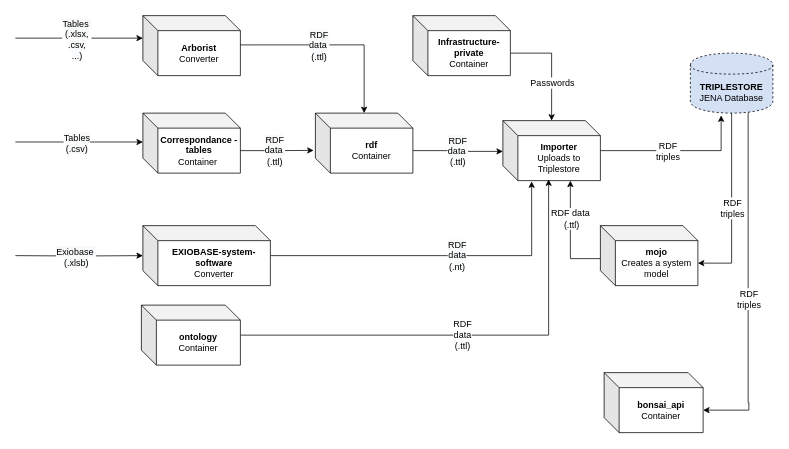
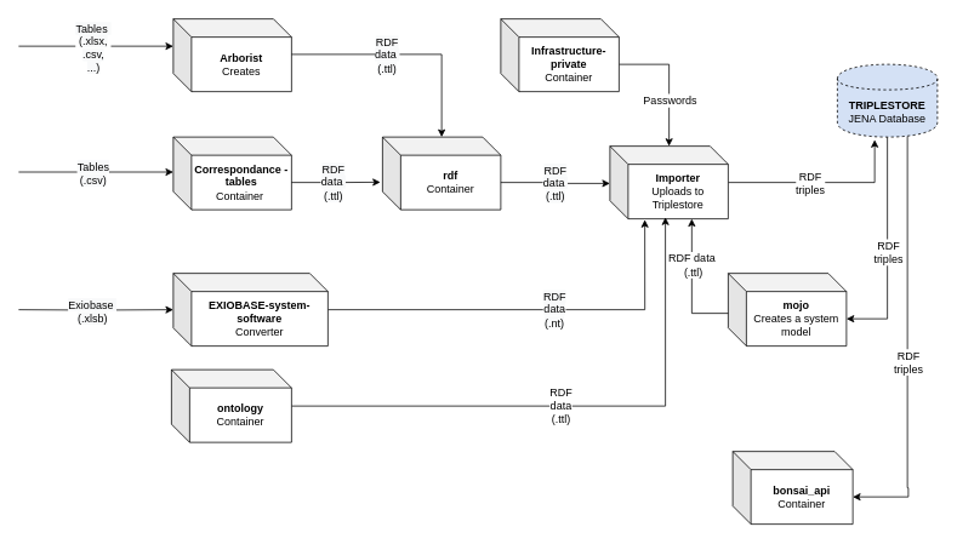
- <mxCell id="5" value="&lt;b&gt;Arborist&lt;/b&gt;&lt;br&gt;Converter" style="shape=cube;whiteSpace=wrap;html=1;boundedLbl=1;backgroundOutline=1;darkOpacity=0.05;darkOpacity2=0.1;" parent="1" vertex="1"><mxGeometry x="190" y="20" width="130" height="80" as="geometry" /></mxCell>
+ <mxCell id="5" value="&lt;b&gt;Arborist&lt;/b&gt;&lt;br&gt;Creates" style="shape=cube;whiteSpace=wrap;html=1;boundedLbl=1;backgroundOutline=1;darkOpacity=0.05;darkOpacity2=0.1;" parent="1" vertex="1"><mxGeometry x="190" y="20" width="130" height="80" as="geometry" /></mxCell>
